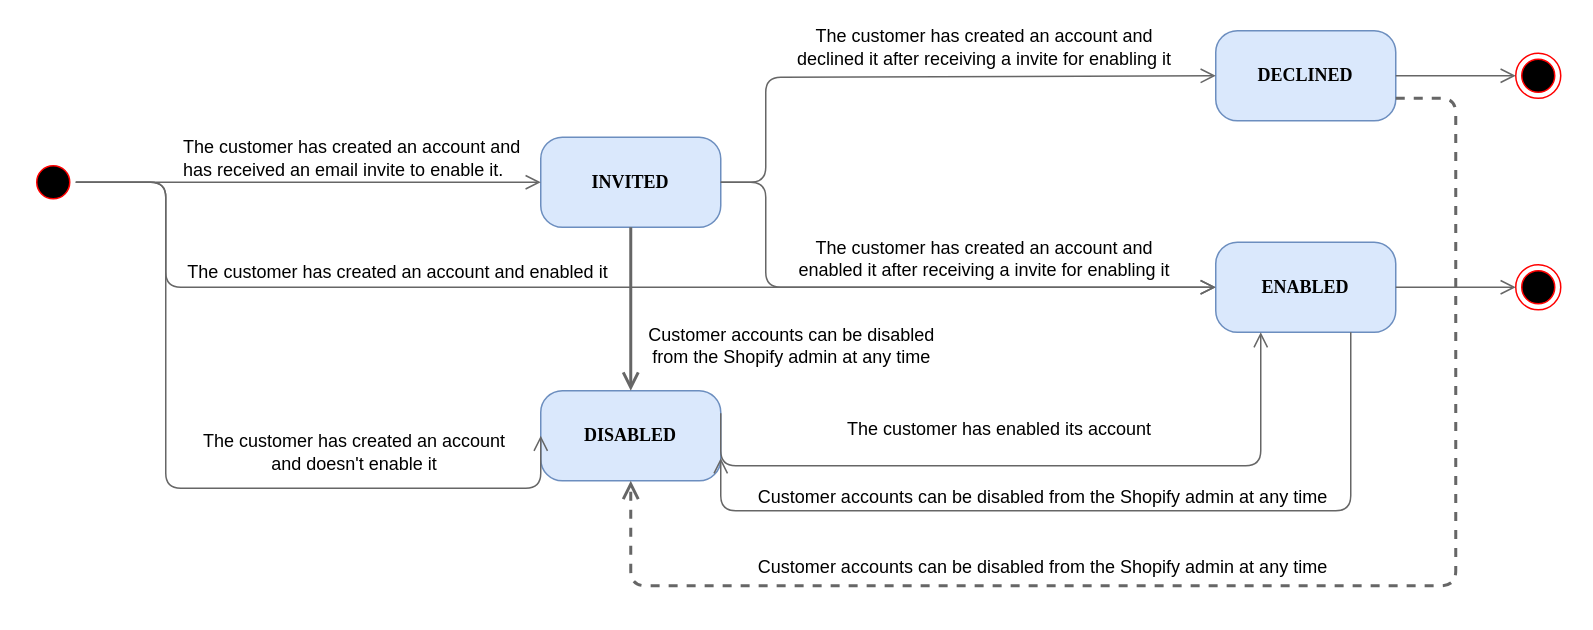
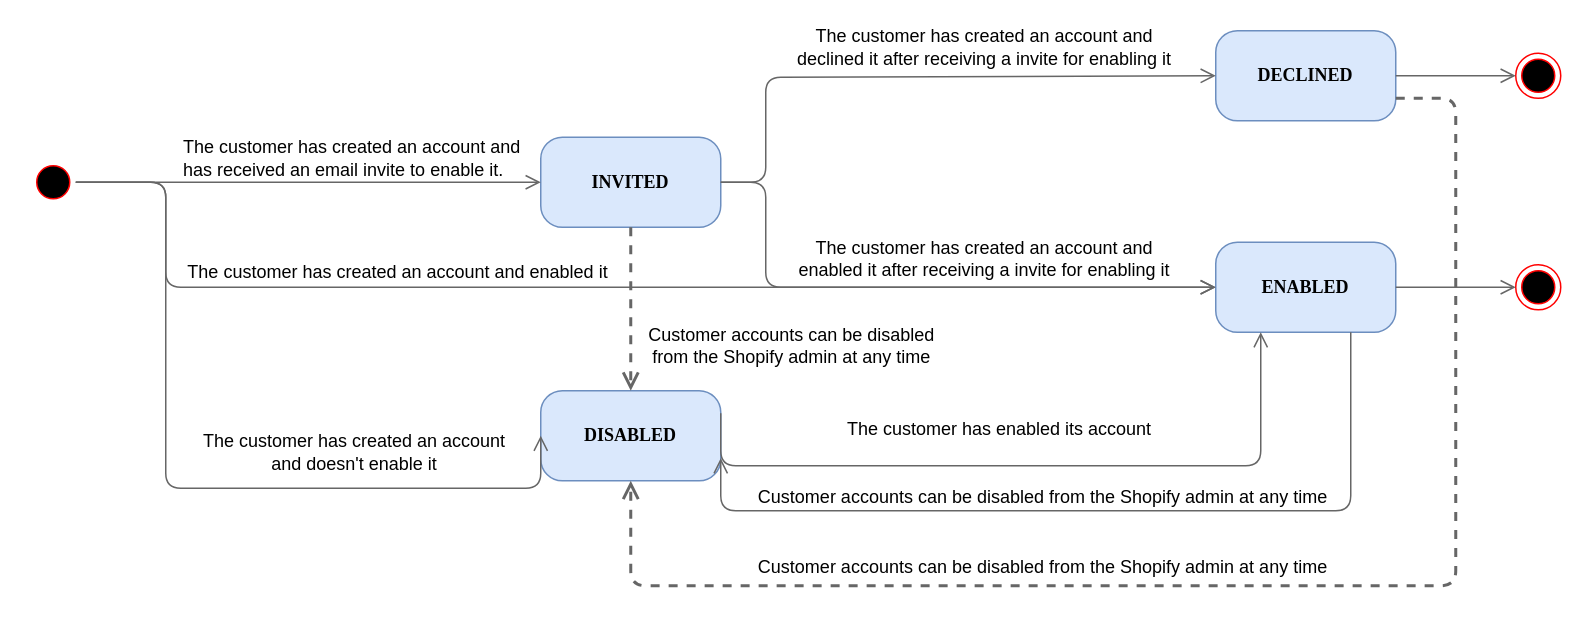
- <mxCell id="23" style="edgeStyle=orthogonalEdgeStyle;html=1;labelBackgroundColor=none;endArrow=open;endSize=8;fontFamily=Verdana;fontSize=12;align=left;strokeColor=#666666;fillColor=#f5f5f5;entryX=0.5;entryY=0;entryDx=0;entryDy=0;exitX=0.5;exitY=1;exitDx=0;exitDy=0;strokeWidth=2;dashed=0;" edge="1" parent="1" source="6" target="3"><mxGeometry relative="1" as="geometry"><mxPoint x="940" y="60" as="sourcePoint" /><mxPoint x="1020" y="60" as="targetPoint" /><Array as="points"><mxPoint x="420" y="190" /><mxPoint x="420" y="190" /></Array></mxGeometry></mxCell>
+ <mxCell id="23" style="edgeStyle=orthogonalEdgeStyle;html=1;labelBackgroundColor=none;endArrow=open;endSize=8;fontFamily=Verdana;fontSize=12;align=left;strokeColor=#666666;fillColor=#f5f5f5;entryX=0.5;entryY=0;entryDx=0;entryDy=0;exitX=0.5;exitY=1;exitDx=0;exitDy=0;strokeWidth=2;dashed=1;" edge="1" parent="1" source="6" target="3"><mxGeometry relative="1" as="geometry"><mxPoint x="940" y="60" as="sourcePoint" /><mxPoint x="1020" y="60" as="targetPoint" /><Array as="points"><mxPoint x="420" y="190" /><mxPoint x="420" y="190" /></Array></mxGeometry></mxCell>
